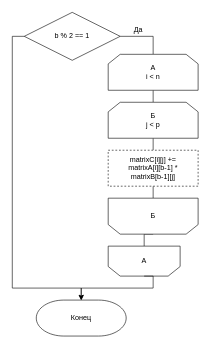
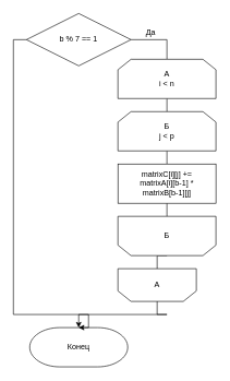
- <mxCell id="3" value="b % 2 == 1" style="rhombus;whiteSpace=wrap;html=1;strokeWidth=1;" vertex="1" parent="1"><mxGeometry x="40" y="20" width="160" height="80" as="geometry" /></mxCell>
+ <mxCell id="3" value="b % 7 == 1" style="rhombus;whiteSpace=wrap;html=1;strokeWidth=1;" vertex="1" parent="1"><mxGeometry x="40" y="20" width="160" height="80" as="geometry" /></mxCell>
- <mxCell id="9" value="matrixC[i][j] += &lt;br&gt;matrixA[i][b-1] * &lt;br&gt;matrixB[b-1][j]" style="rounded=0;whiteSpace=wrap;html=1;strokeWidth=1;dashed=1;" vertex="1" parent="1"><mxGeometry x="180" y="250" width="150" height="60" as="geometry" /></mxCell>
+ <mxCell id="9" value="matrixC[i][j] += &lt;br&gt;matrixA[i][b-1] * &lt;br&gt;matrixB[b-1][j]" style="rounded=0;whiteSpace=wrap;html=1;strokeWidth=1;" vertex="1" parent="1"><mxGeometry x="180" y="250" width="150" height="60" as="geometry" /></mxCell>
- <mxCell id="13" value="Конец" style="strokeWidth=1;html=1;shape=mxgraph.flowchart.terminator;whiteSpace=wrap;" vertex="1" parent="1"><mxGeometry x="60" y="500" width="150" height="60" as="geometry" /></mxCell>
+ <mxCell id="13" value="Конец" style="strokeWidth=1;html=1;shape=mxgraph.flowchart.terminator;whiteSpace=wrap;" vertex="1" parent="1"><mxGeometry x="45" y="500" width="150" height="60" as="geometry" /></mxCell>
